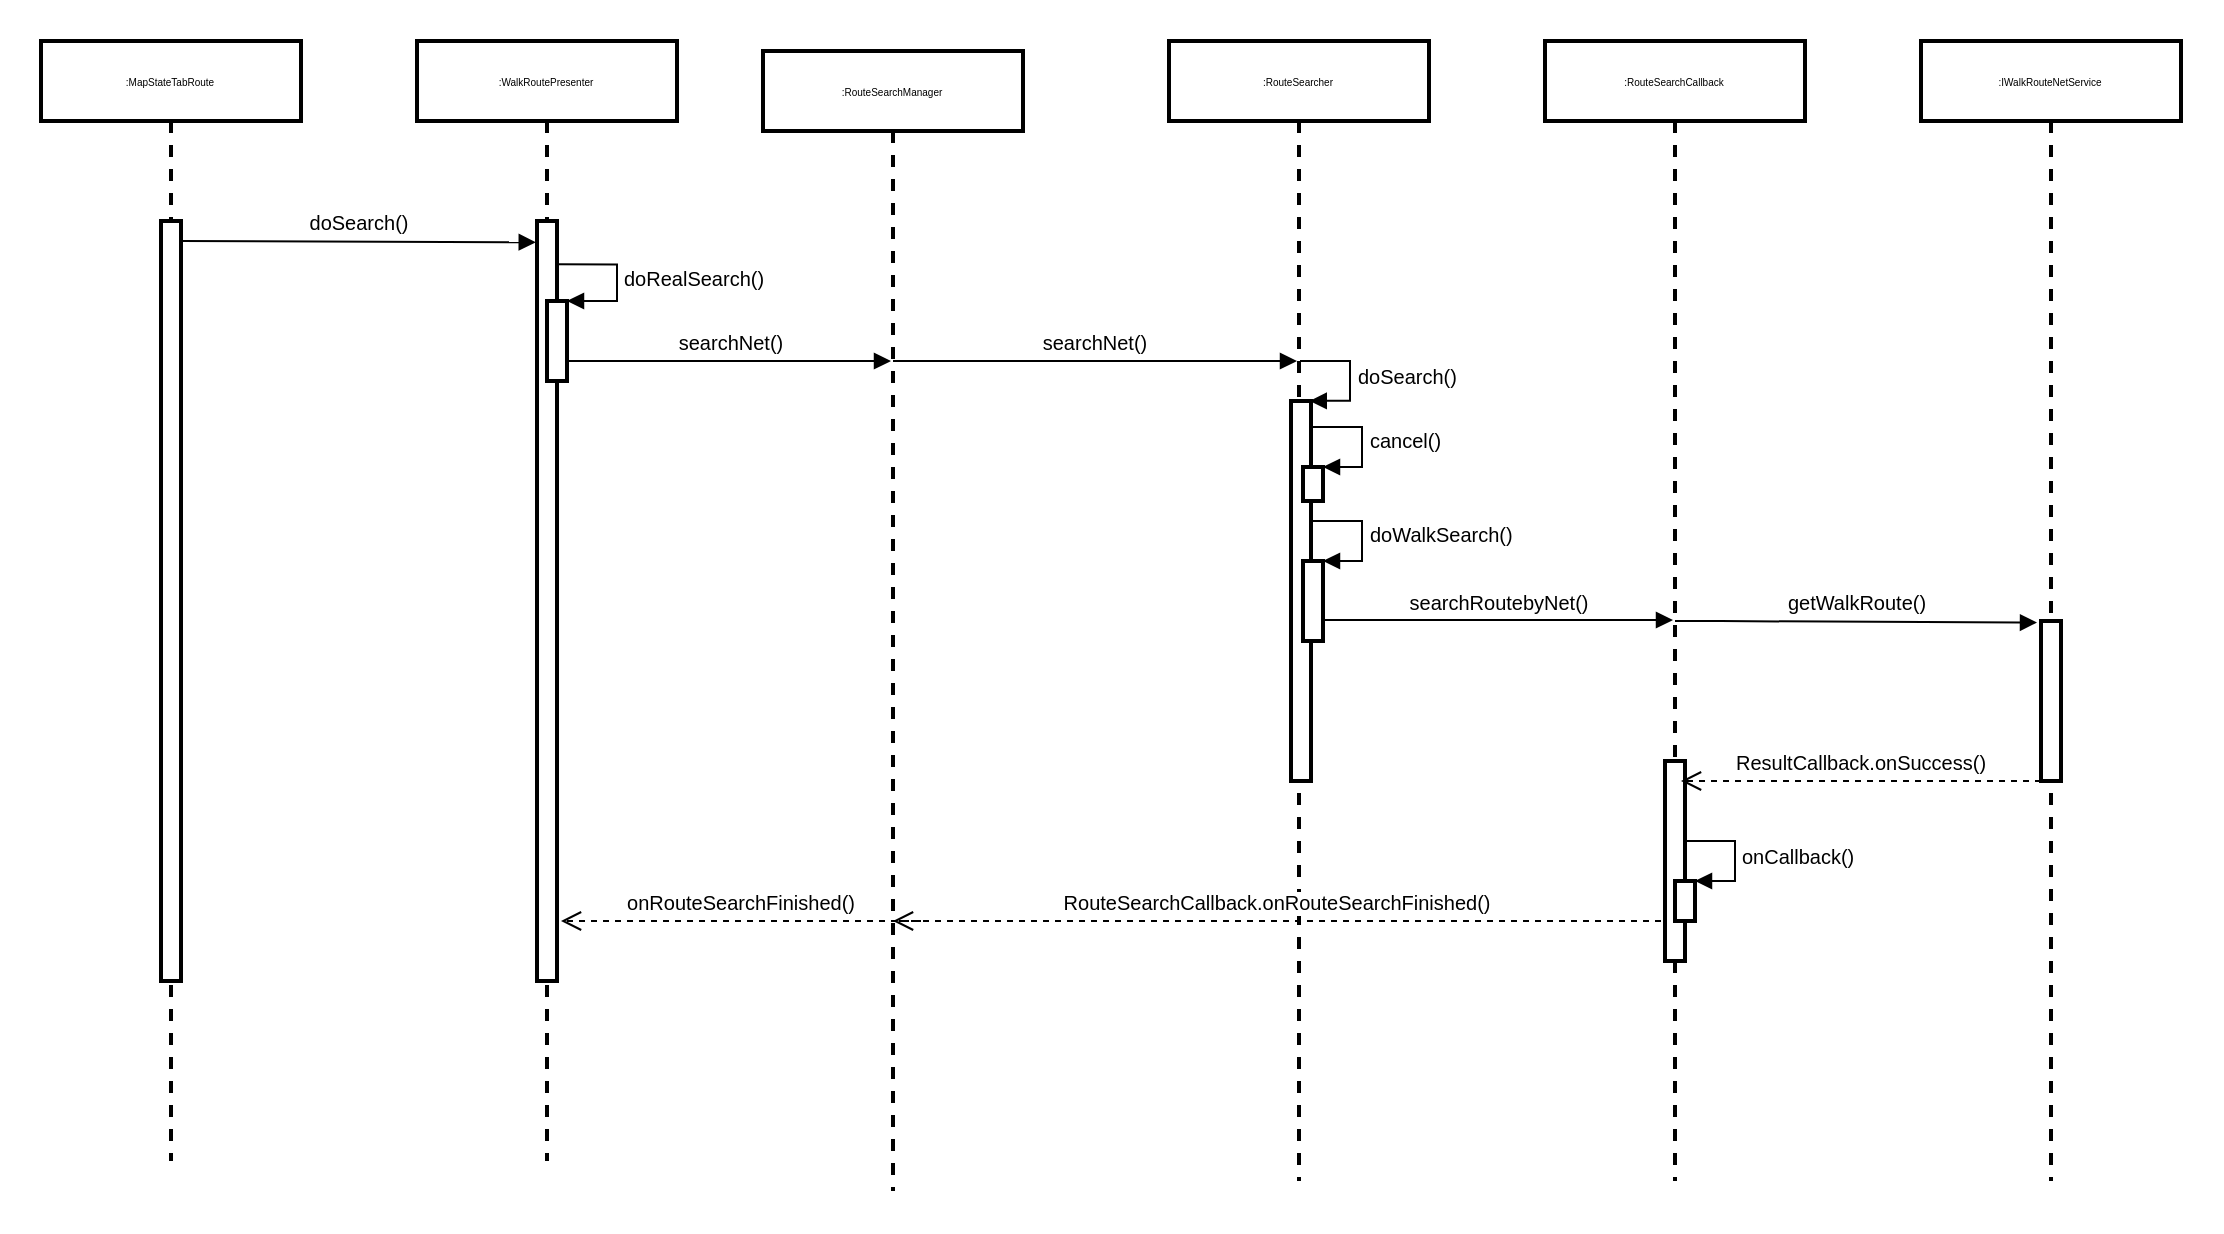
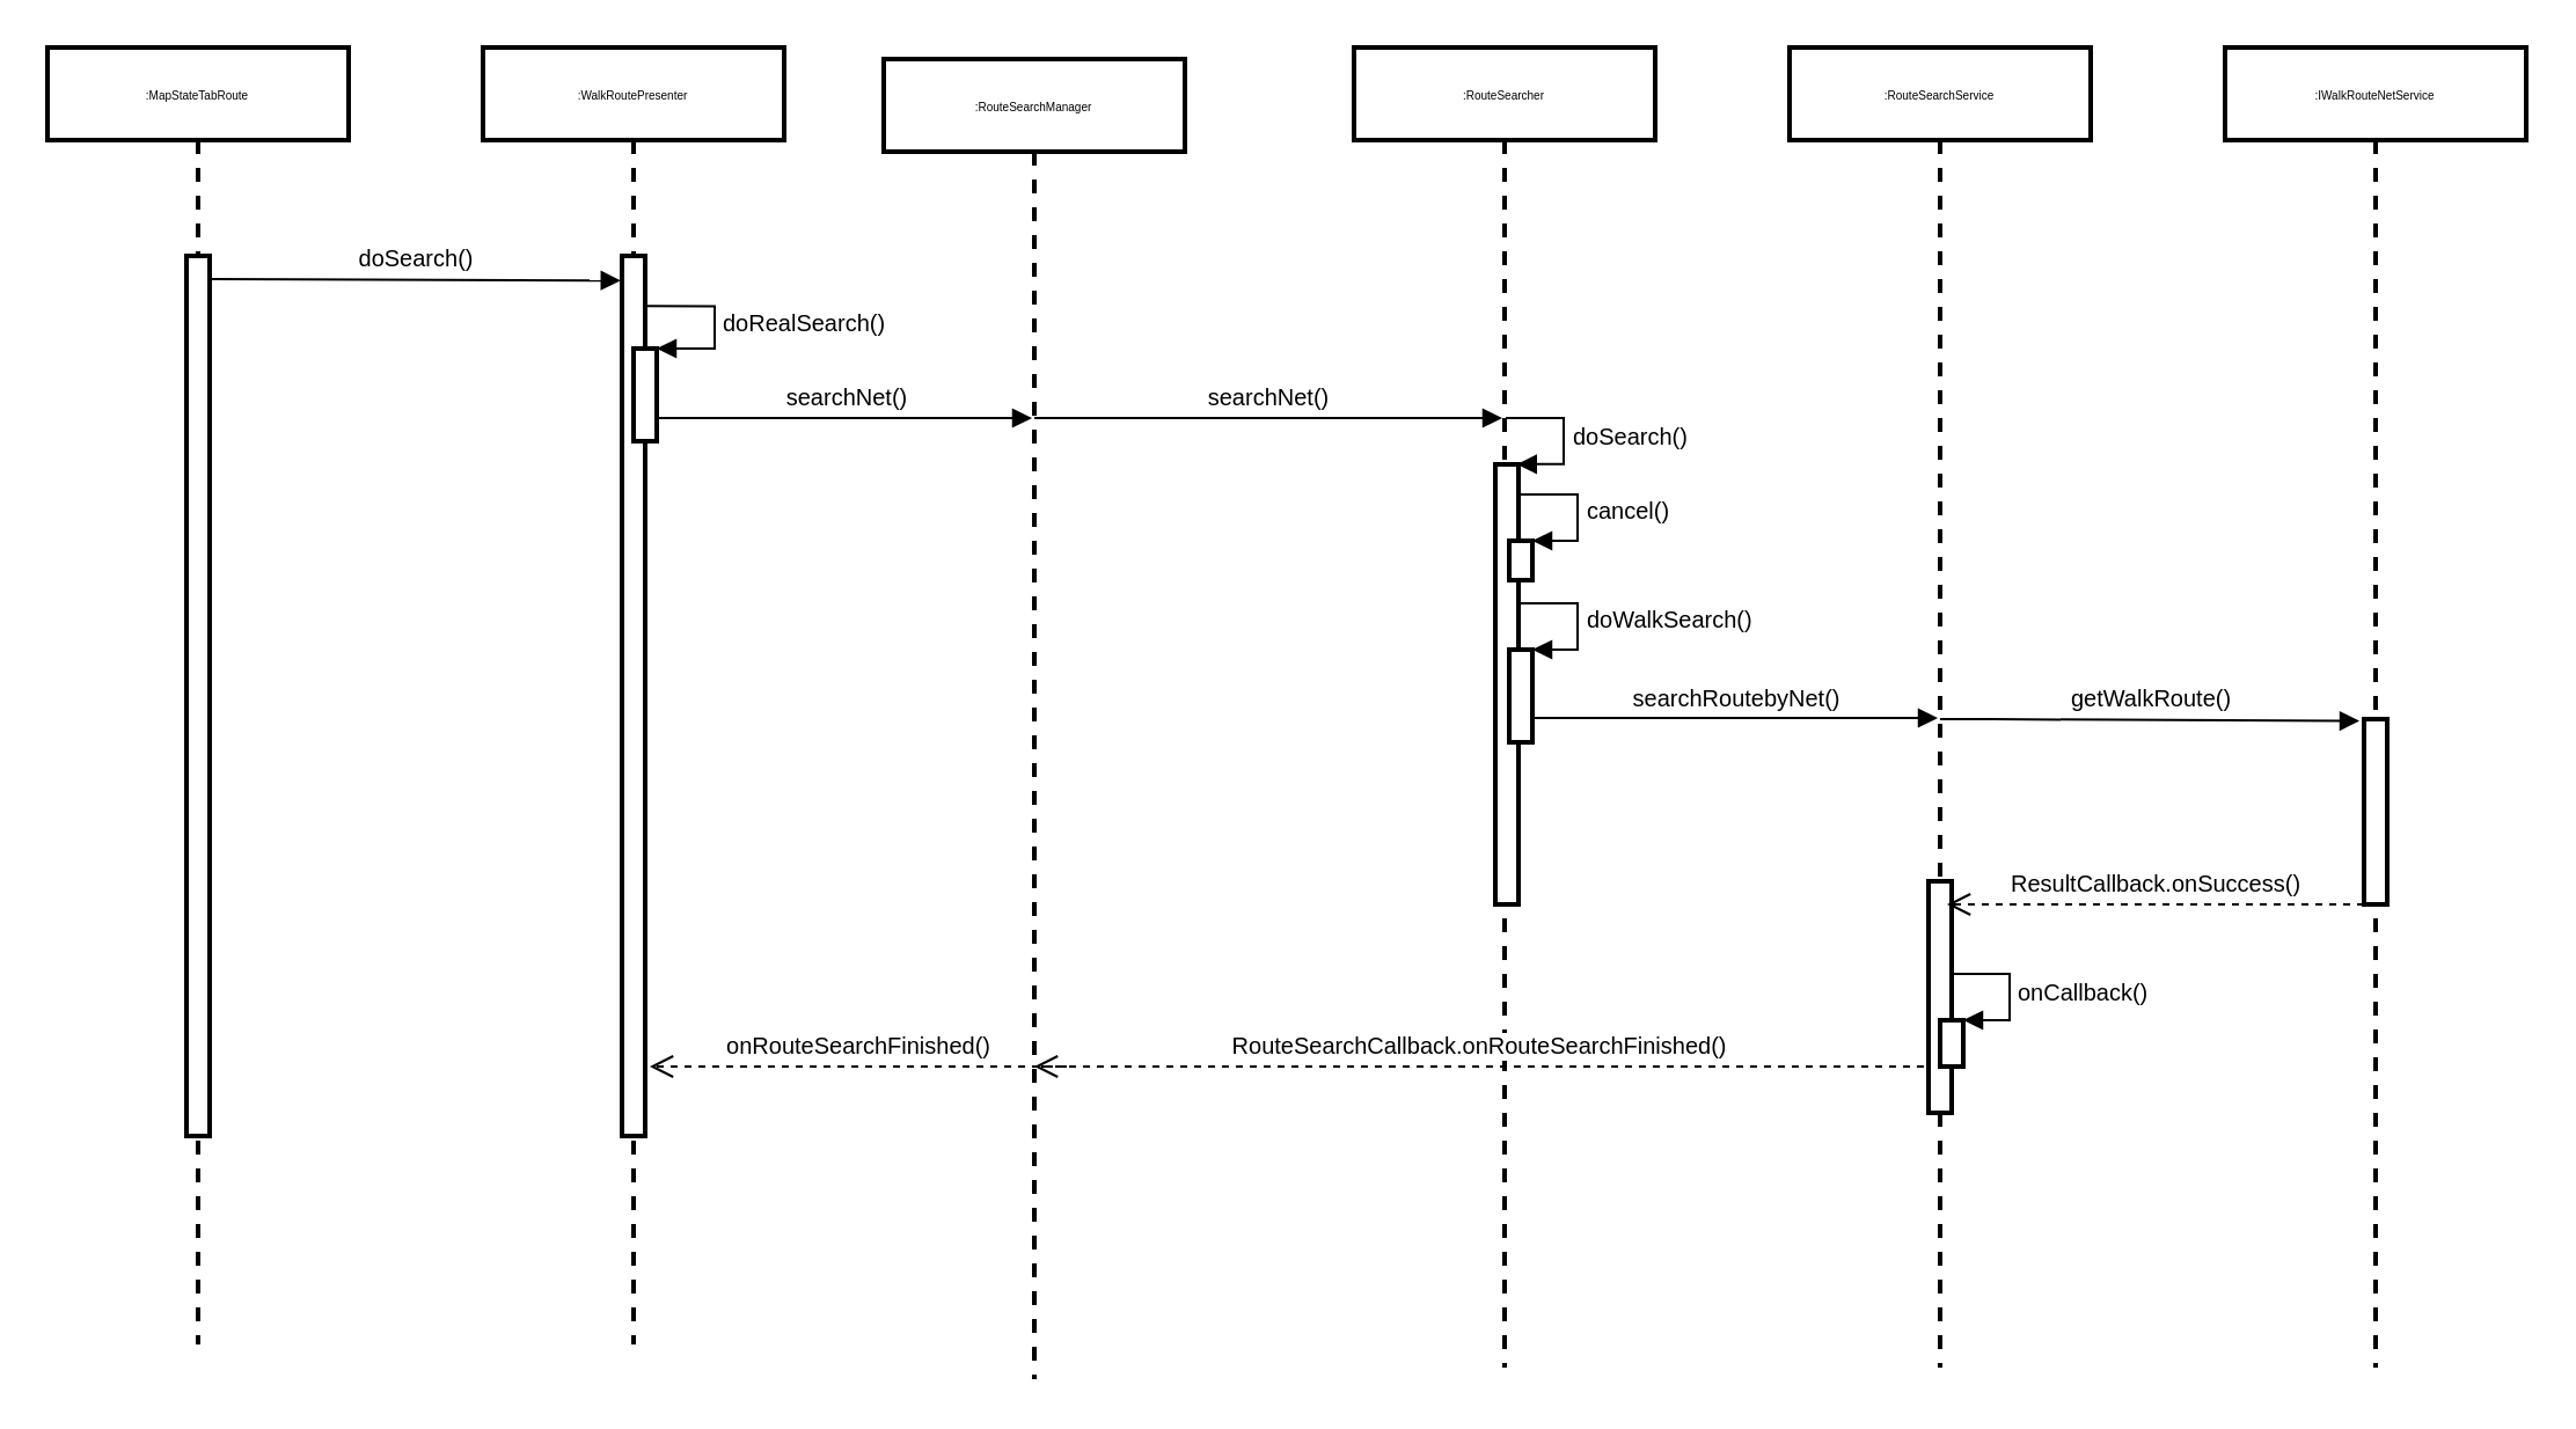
- <mxCell id="21" value="&lt;span&gt;:RouteSearchCallback&lt;br&gt;&lt;/span&gt;" style="shape=umlLifeline;perimeter=lifelinePerimeter;whiteSpace=wrap;html=1;container=1;collapsible=0;recursiveResize=0;outlineConnect=0;fontSize=5;strokeWidth=2;" parent="1" vertex="1"><mxGeometry x="772" y="20" width="130" height="570" as="geometry" /></mxCell>
+ <mxCell id="21" value="&lt;span&gt;:RouteSearchService&lt;br&gt;&lt;/span&gt;" style="shape=umlLifeline;perimeter=lifelinePerimeter;whiteSpace=wrap;html=1;container=1;collapsible=0;recursiveResize=0;outlineConnect=0;fontSize=5;strokeWidth=2;" parent="1" vertex="1"><mxGeometry x="772" y="20" width="130" height="570" as="geometry" /></mxCell>
